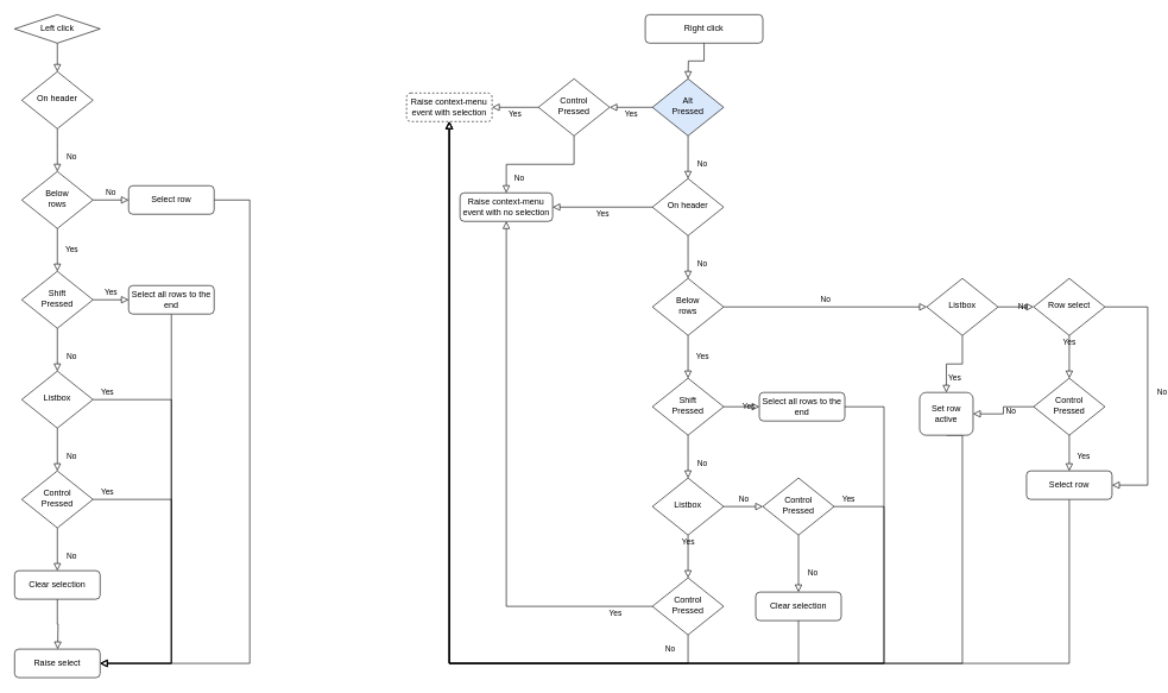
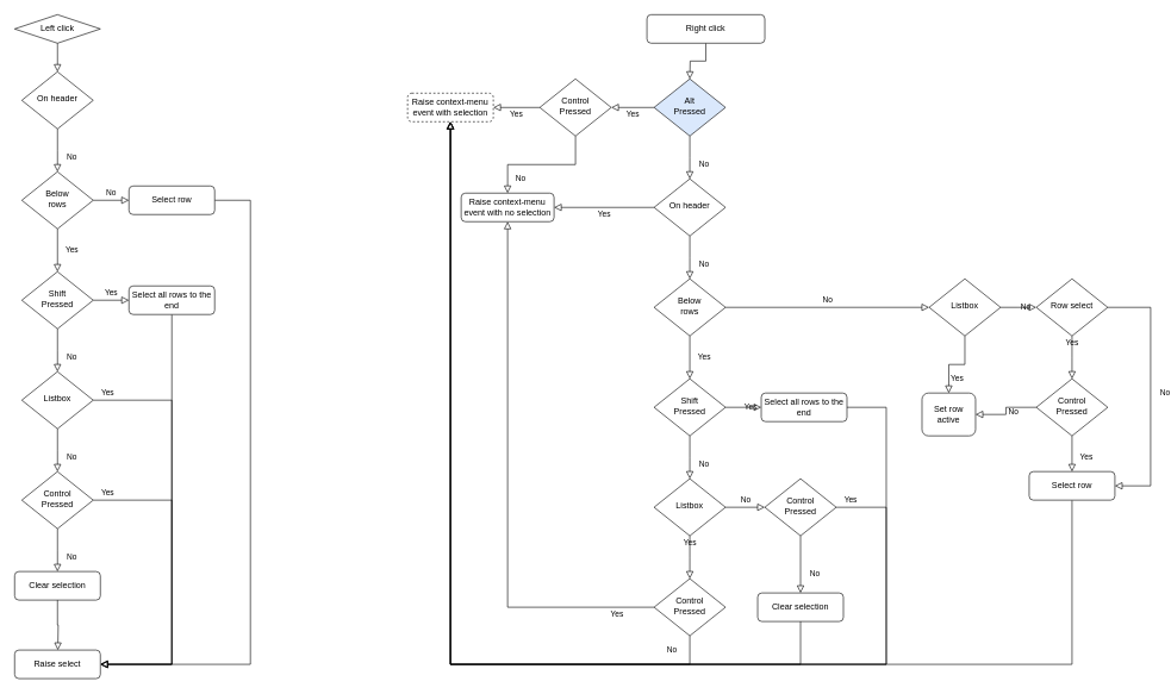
- <mxCell id="57" style="edgeStyle=orthogonalEdgeStyle;rounded=0;orthogonalLoop=1;jettySize=auto;html=1;exitX=0.5;exitY=1;exitDx=0;exitDy=0;entryX=0.5;entryY=1;entryDx=0;entryDy=0;endArrow=block;endFill=0;endSize=8;" parent="1" source="58" target="30" edge="1"><mxGeometry relative="1" as="geometry"><Array as="points"><mxPoint x="1350" y="930" /><mxPoint x="630" y="930" /></Array></mxGeometry></mxCell>
